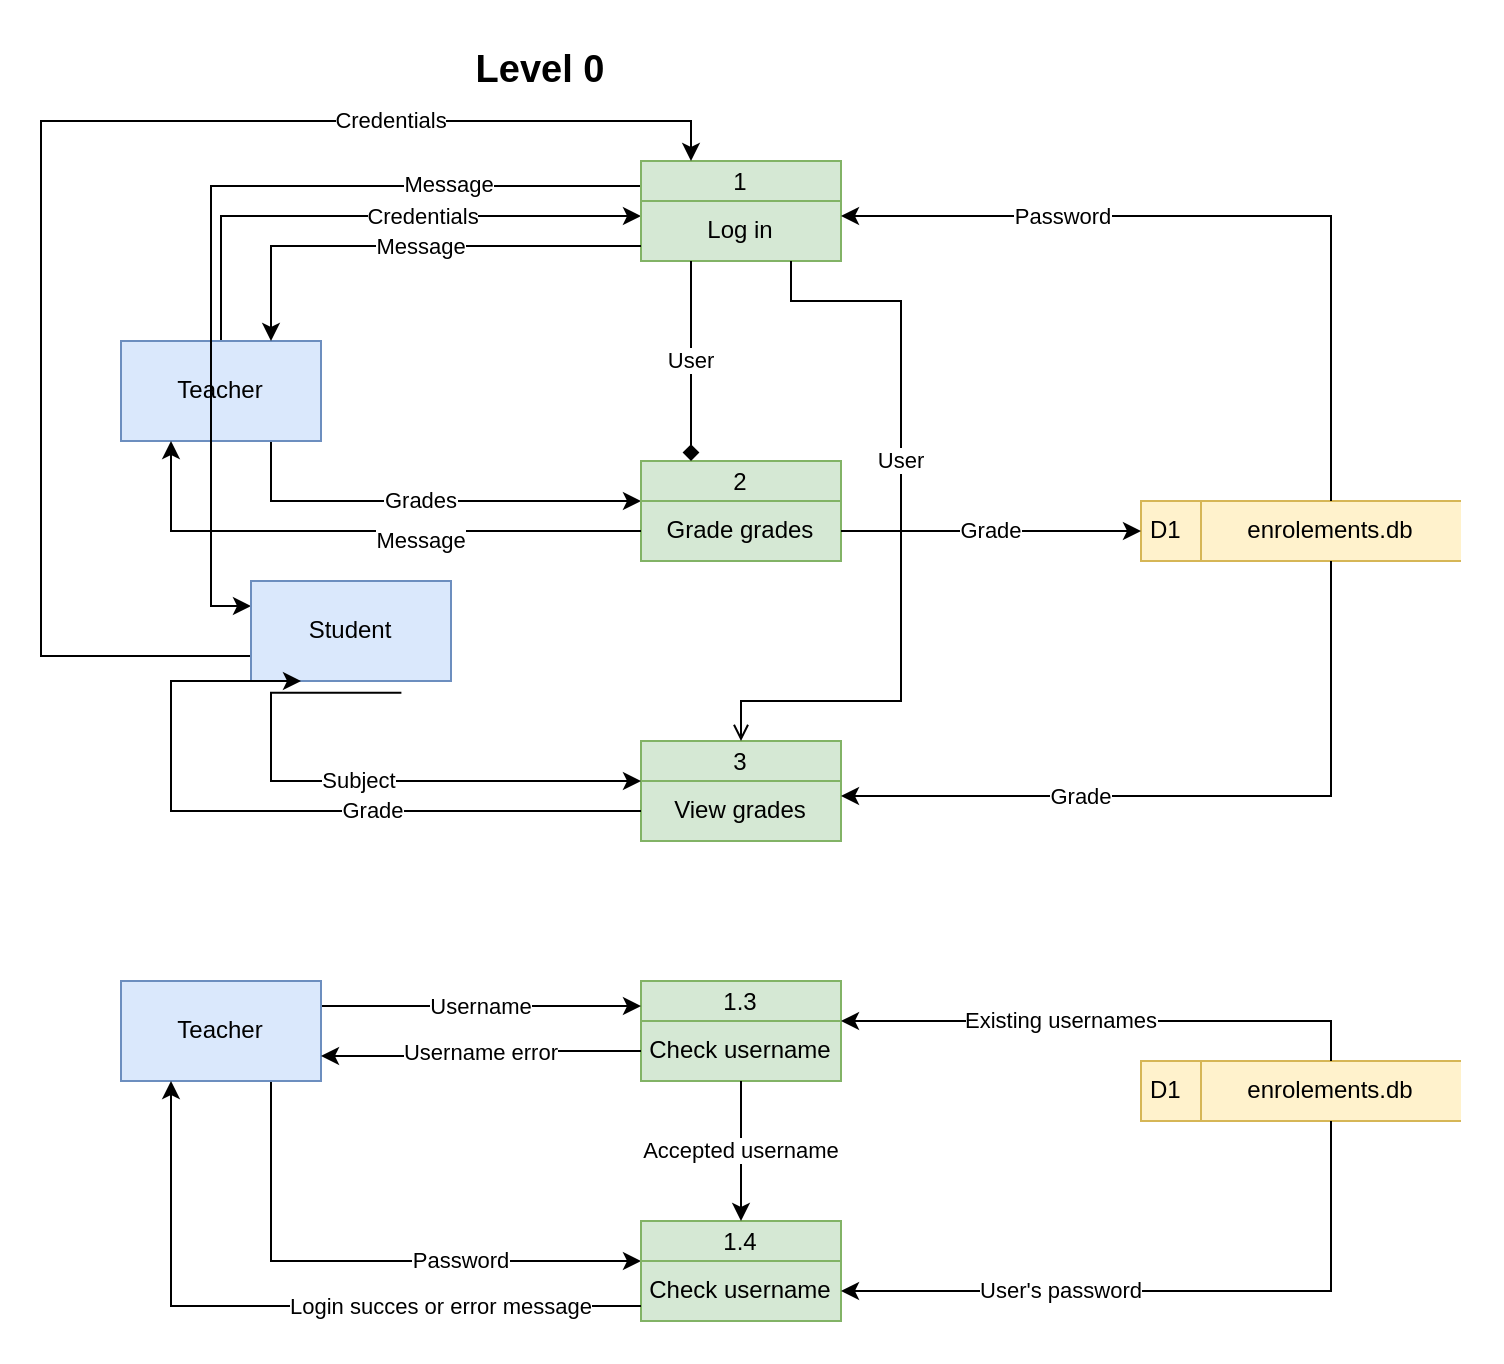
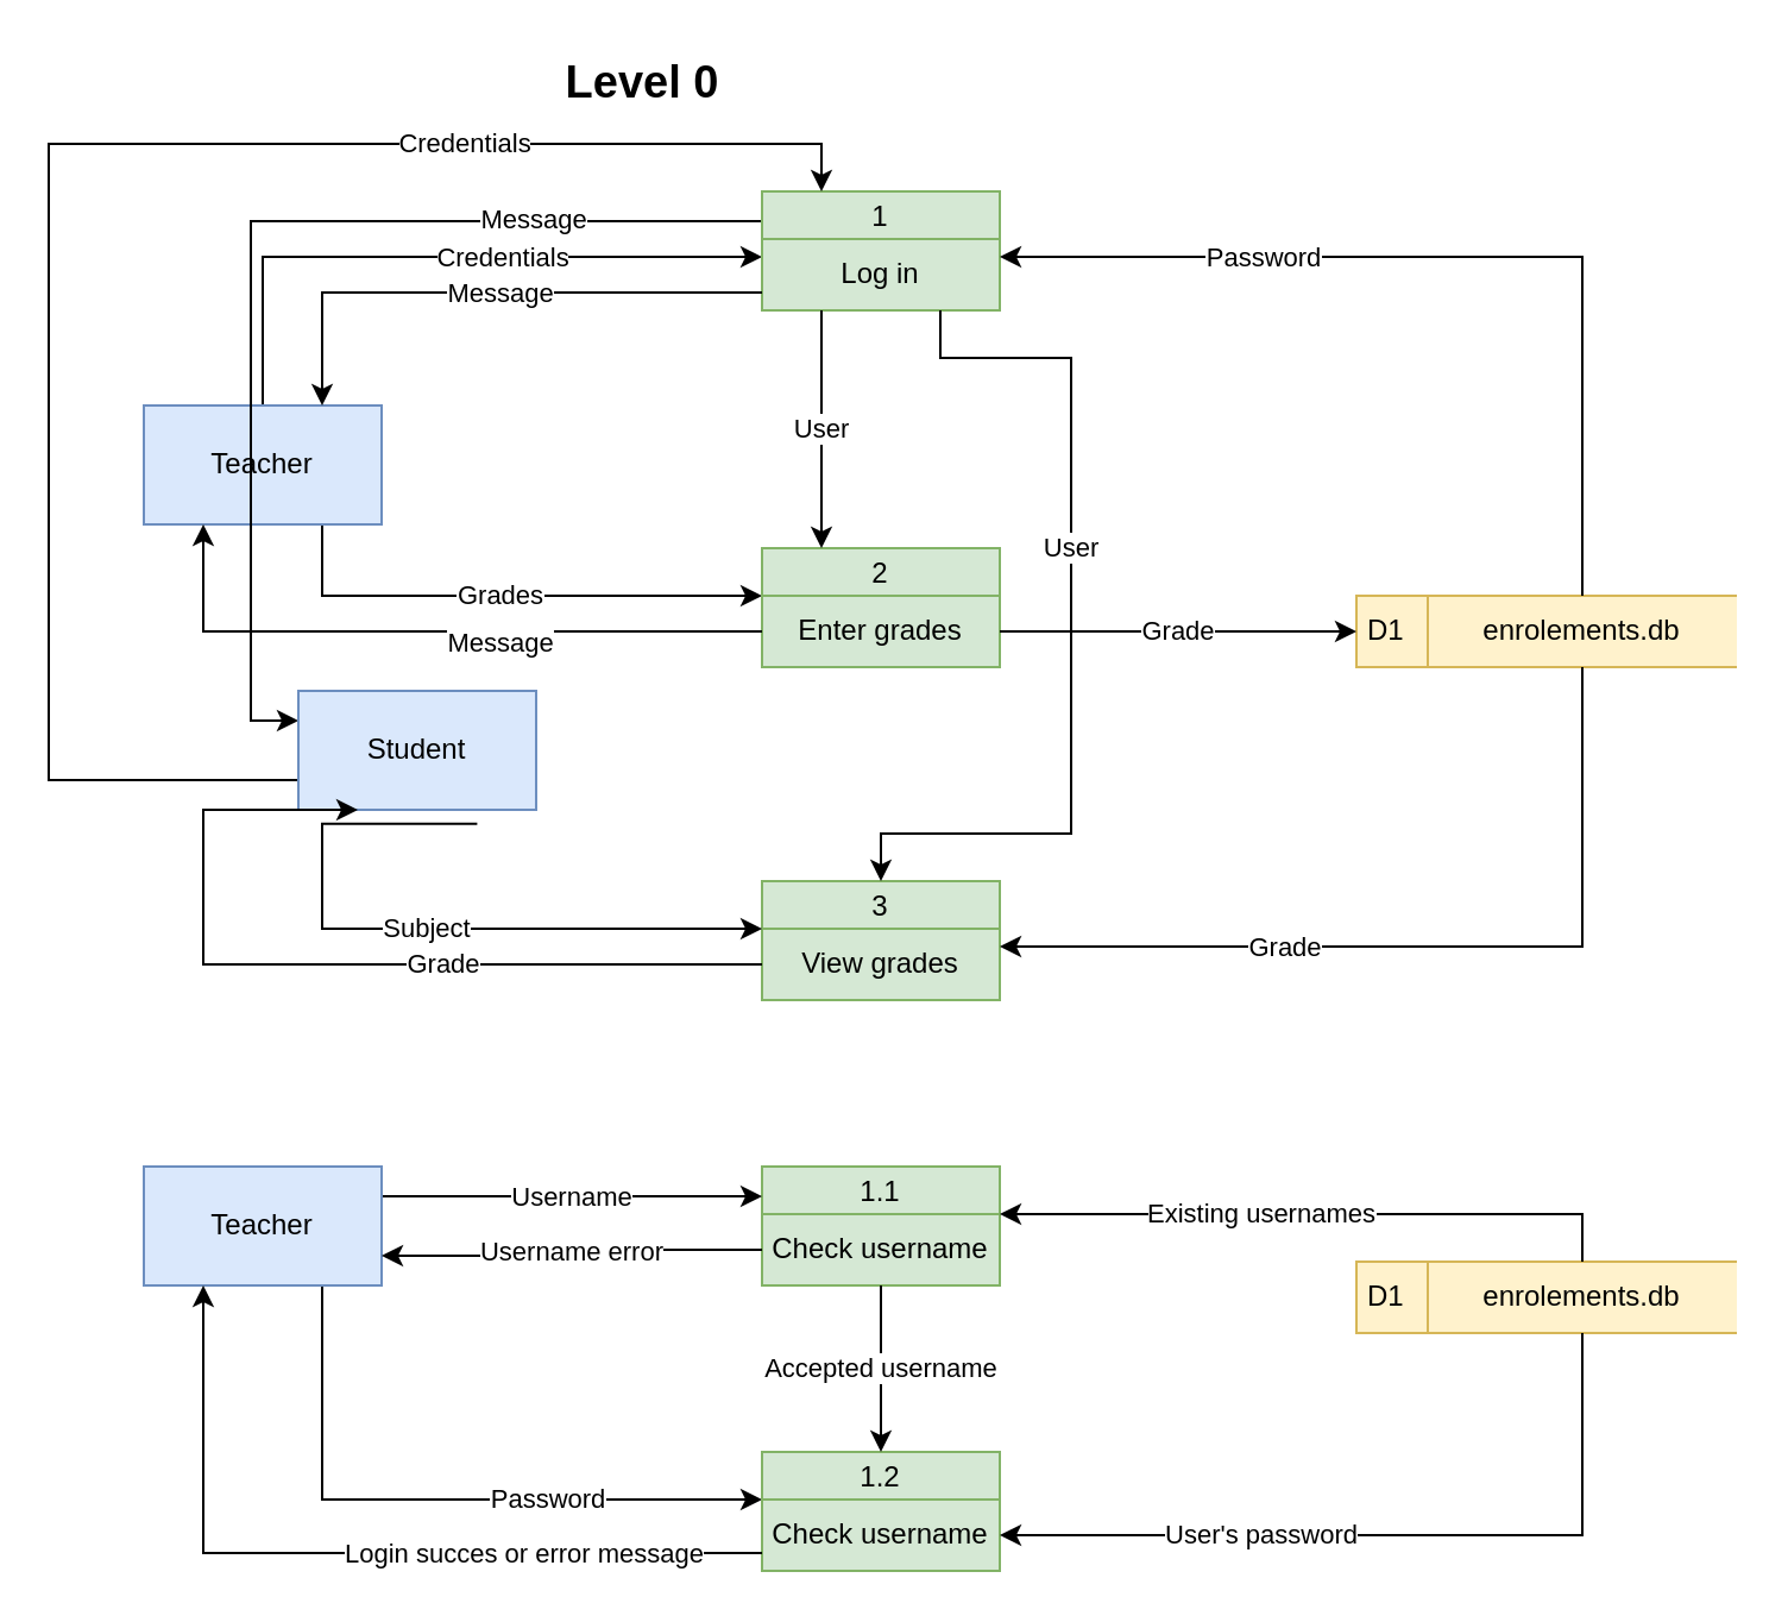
- <mxCell id="21" value="User" style="edgeStyle=orthogonalEdgeStyle;rounded=0;orthogonalLoop=1;jettySize=auto;html=1;exitX=0.25;exitY=1;exitDx=0;exitDy=0;entryX=0.25;entryY=0;entryDx=0;entryDy=0;endArrow=diamond;" parent="1" source="14" target="10" edge="1"><mxGeometry relative="1" as="geometry" /></mxCell>
+ <mxCell id="21" value="User" style="edgeStyle=orthogonalEdgeStyle;rounded=0;orthogonalLoop=1;jettySize=auto;html=1;exitX=0.25;exitY=1;exitDx=0;exitDy=0;entryX=0.25;entryY=0;entryDx=0;entryDy=0;" parent="1" source="14" target="10" edge="1"><mxGeometry relative="1" as="geometry" /></mxCell>
- <mxCell id="11" value="Grade grades" style="text;html=1;align=center;verticalAlign=middle;whiteSpace=wrap;rounded=0;fillColor=#d5e8d4;strokeColor=#82b366;" parent="10" vertex="1"><mxGeometry y="20" width="100" height="30" as="geometry" /></mxCell>
+ <mxCell id="11" value="Enter grades" style="text;html=1;align=center;verticalAlign=middle;whiteSpace=wrap;rounded=0;fillColor=#d5e8d4;strokeColor=#82b366;" parent="10" vertex="1"><mxGeometry y="20" width="100" height="30" as="geometry" /></mxCell>
- <mxCell id="23" value="User" style="edgeStyle=orthogonalEdgeStyle;rounded=0;orthogonalLoop=1;jettySize=auto;html=1;exitX=0.75;exitY=1;exitDx=0;exitDy=0;entryX=0.5;entryY=0;entryDx=0;entryDy=0;endArrow=open;" parent="1" source="14" target="5" edge="1"><mxGeometry x="-0.173" relative="1" as="geometry"><Array as="points"><mxPoint x="395" y="150" /><mxPoint x="450" y="150" /><mxPoint x="450" y="350" /><mxPoint x="370" y="350" /></Array><mxPoint as="offset" /></mxGeometry></mxCell>
+ <mxCell id="23" value="User" style="edgeStyle=orthogonalEdgeStyle;rounded=0;orthogonalLoop=1;jettySize=auto;html=1;exitX=0.75;exitY=1;exitDx=0;exitDy=0;entryX=0.5;entryY=0;entryDx=0;entryDy=0;" parent="1" source="14" target="5" edge="1"><mxGeometry x="-0.173" relative="1" as="geometry"><Array as="points"><mxPoint x="395" y="150" /><mxPoint x="450" y="150" /><mxPoint x="450" y="350" /><mxPoint x="370" y="350" /></Array><mxPoint as="offset" /></mxGeometry></mxCell>
- <mxCell id="27" value="1.3" style="swimlane;fontStyle=0;childLayout=stackLayout;horizontal=1;startSize=20;fillColor=#d5e8d4;horizontalStack=0;resizeParent=1;resizeParentMax=0;resizeLast=0;collapsible=0;marginBottom=0;swimlaneFillColor=#ffffff;strokeColor=#82b366;" parent="1" vertex="1"><mxGeometry x="320" y="490" width="100" height="50" as="geometry" /></mxCell>
+ <mxCell id="27" value="1.1" style="swimlane;fontStyle=0;childLayout=stackLayout;horizontal=1;startSize=20;fillColor=#d5e8d4;horizontalStack=0;resizeParent=1;resizeParentMax=0;resizeLast=0;collapsible=0;marginBottom=0;swimlaneFillColor=#ffffff;strokeColor=#82b366;" parent="1" vertex="1"><mxGeometry x="320" y="490" width="100" height="50" as="geometry" /></mxCell>
- <mxCell id="35" value="1.4" style="swimlane;fontStyle=0;childLayout=stackLayout;horizontal=1;startSize=20;fillColor=#d5e8d4;horizontalStack=0;resizeParent=1;resizeParentMax=0;resizeLast=0;collapsible=0;marginBottom=0;swimlaneFillColor=#ffffff;strokeColor=#82b366;" parent="1" vertex="1"><mxGeometry x="320" y="610" width="100" height="50" as="geometry" /></mxCell>
+ <mxCell id="35" value="1.2" style="swimlane;fontStyle=0;childLayout=stackLayout;horizontal=1;startSize=20;fillColor=#d5e8d4;horizontalStack=0;resizeParent=1;resizeParentMax=0;resizeLast=0;collapsible=0;marginBottom=0;swimlaneFillColor=#ffffff;strokeColor=#82b366;" parent="1" vertex="1"><mxGeometry x="320" y="610" width="100" height="50" as="geometry" /></mxCell>
